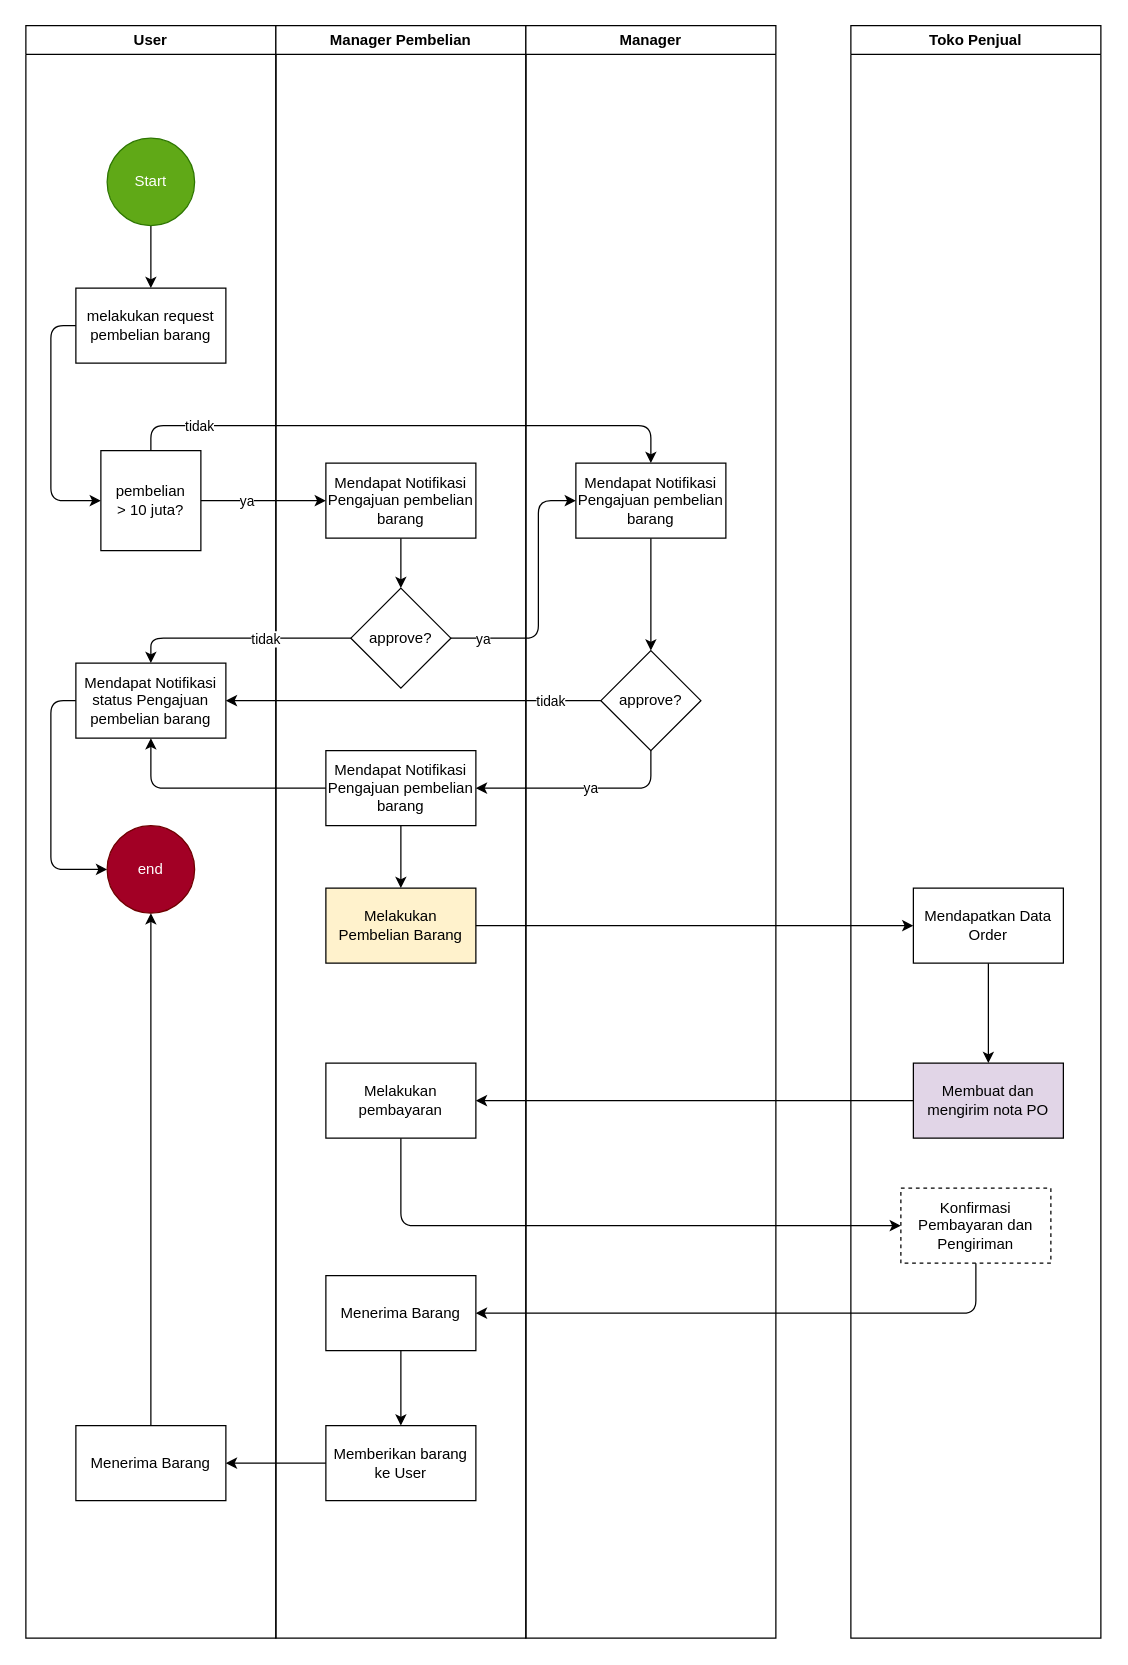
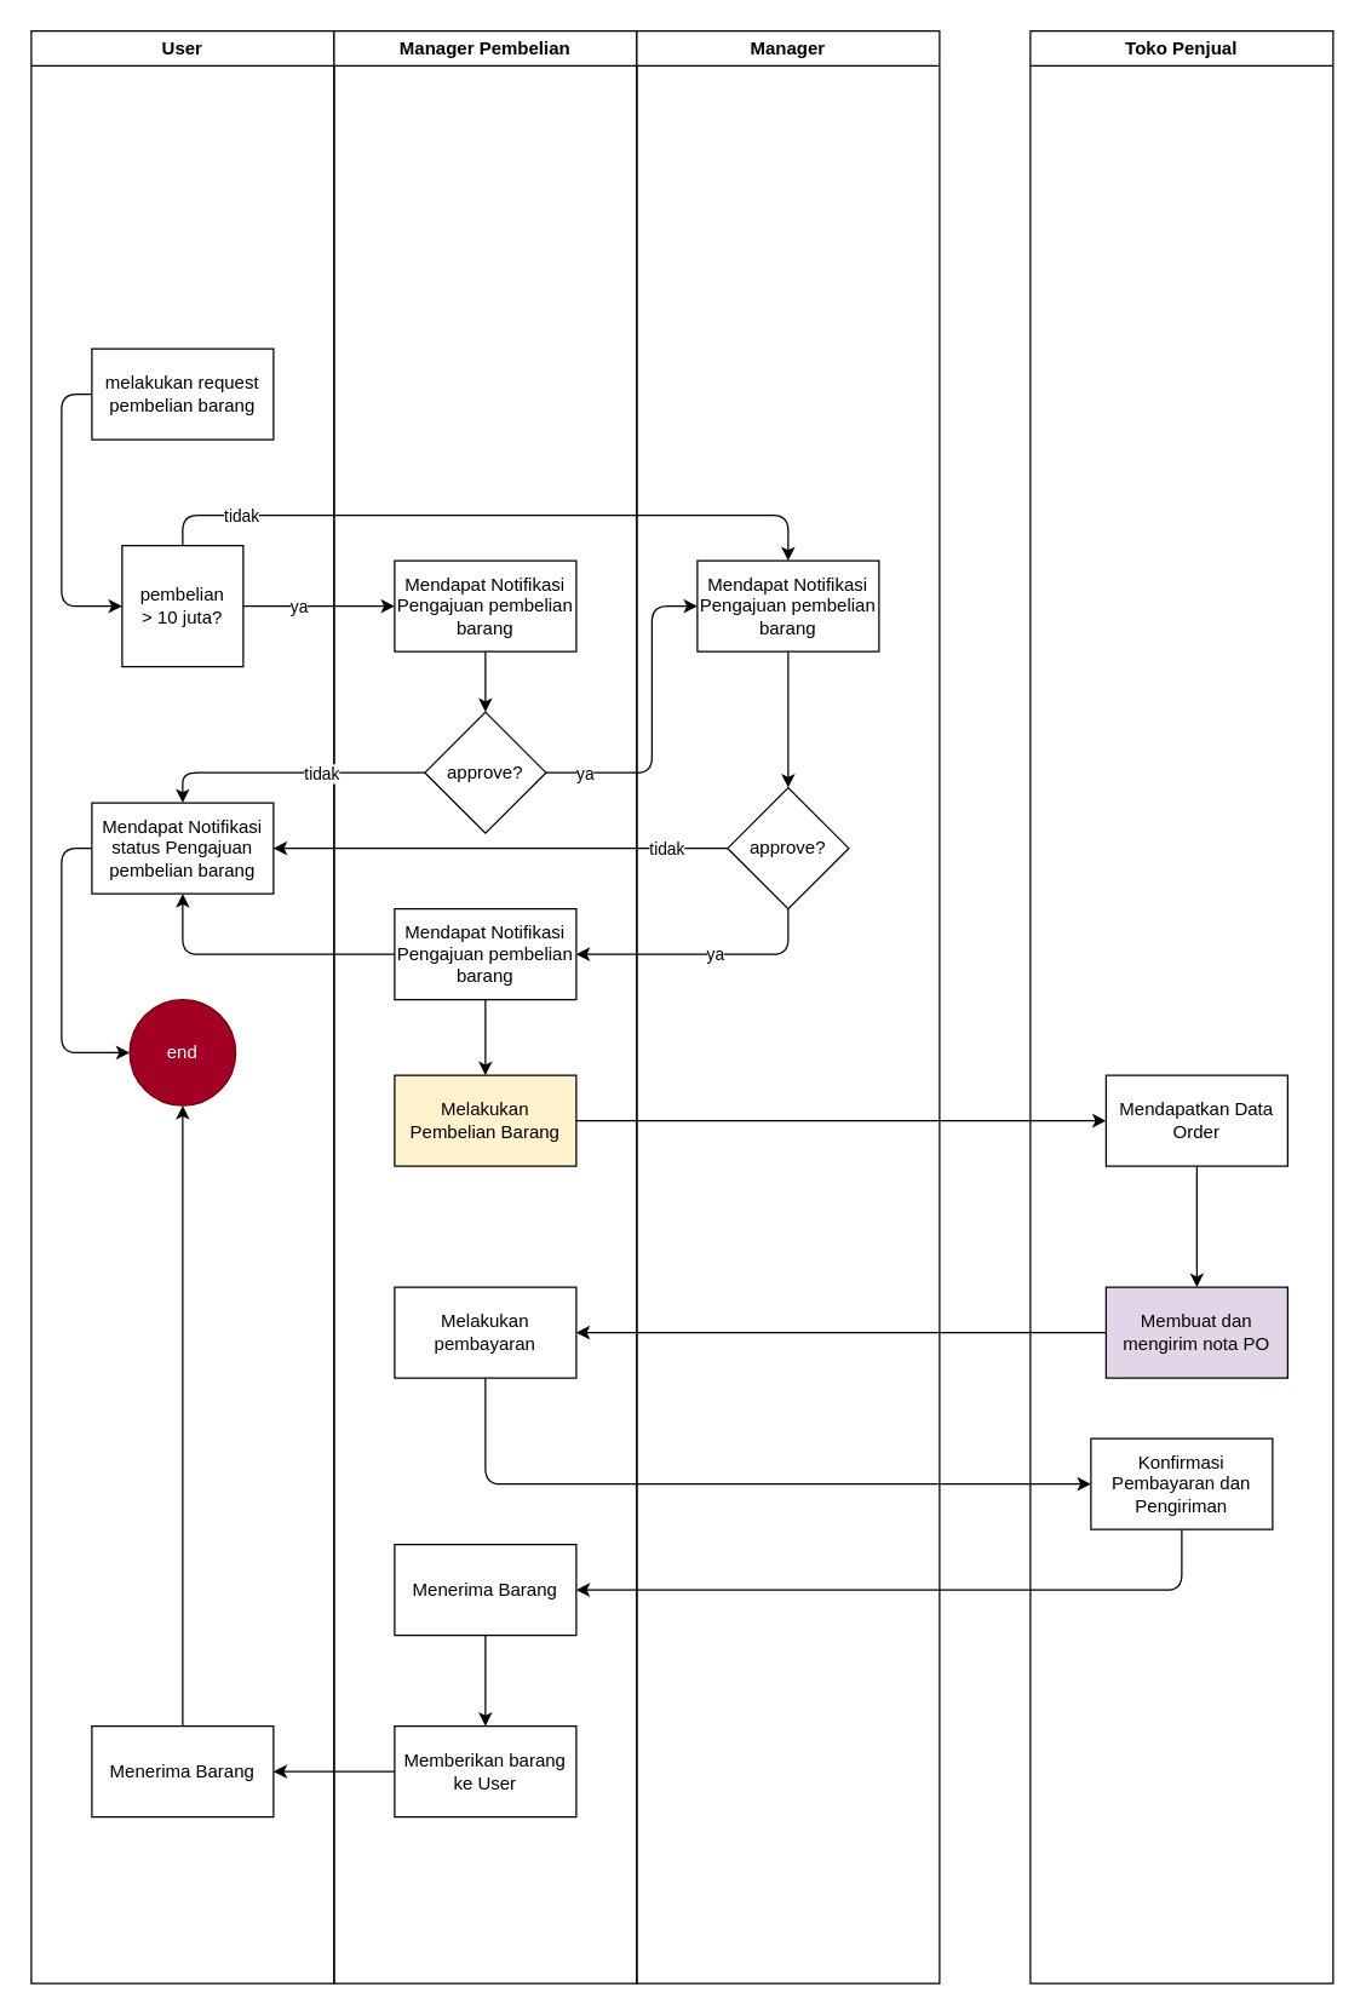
- <mxCell id="4" value="Start" style="ellipse;whiteSpace=wrap;html=1;aspect=fixed;fillColor=#60a917;fontColor=#ffffff;strokeColor=#2D7600;" vertex="1" parent="2"><mxGeometry x="65" y="90" width="70" height="70" as="geometry" /></mxCell>
- <mxCell id="3" value="" style="edgeStyle=none;html=1;" edge="1" parent="2" source="4" target="6"><mxGeometry relative="1" as="geometry" /></mxCell>
- <mxCell id="45" value="Konfirmasi Pembayaran dan Pengiriman" style="rounded=0;whiteSpace=wrap;html=1;dashed=1;" vertex="1" parent="41"><mxGeometry x="40" y="930" width="120" height="60" as="geometry" /></mxCell>
+ <mxCell id="45" value="Konfirmasi Pembayaran dan Pengiriman" style="rounded=0;whiteSpace=wrap;html=1;" vertex="1" parent="41"><mxGeometry x="40" y="930" width="120" height="60" as="geometry" /></mxCell>
